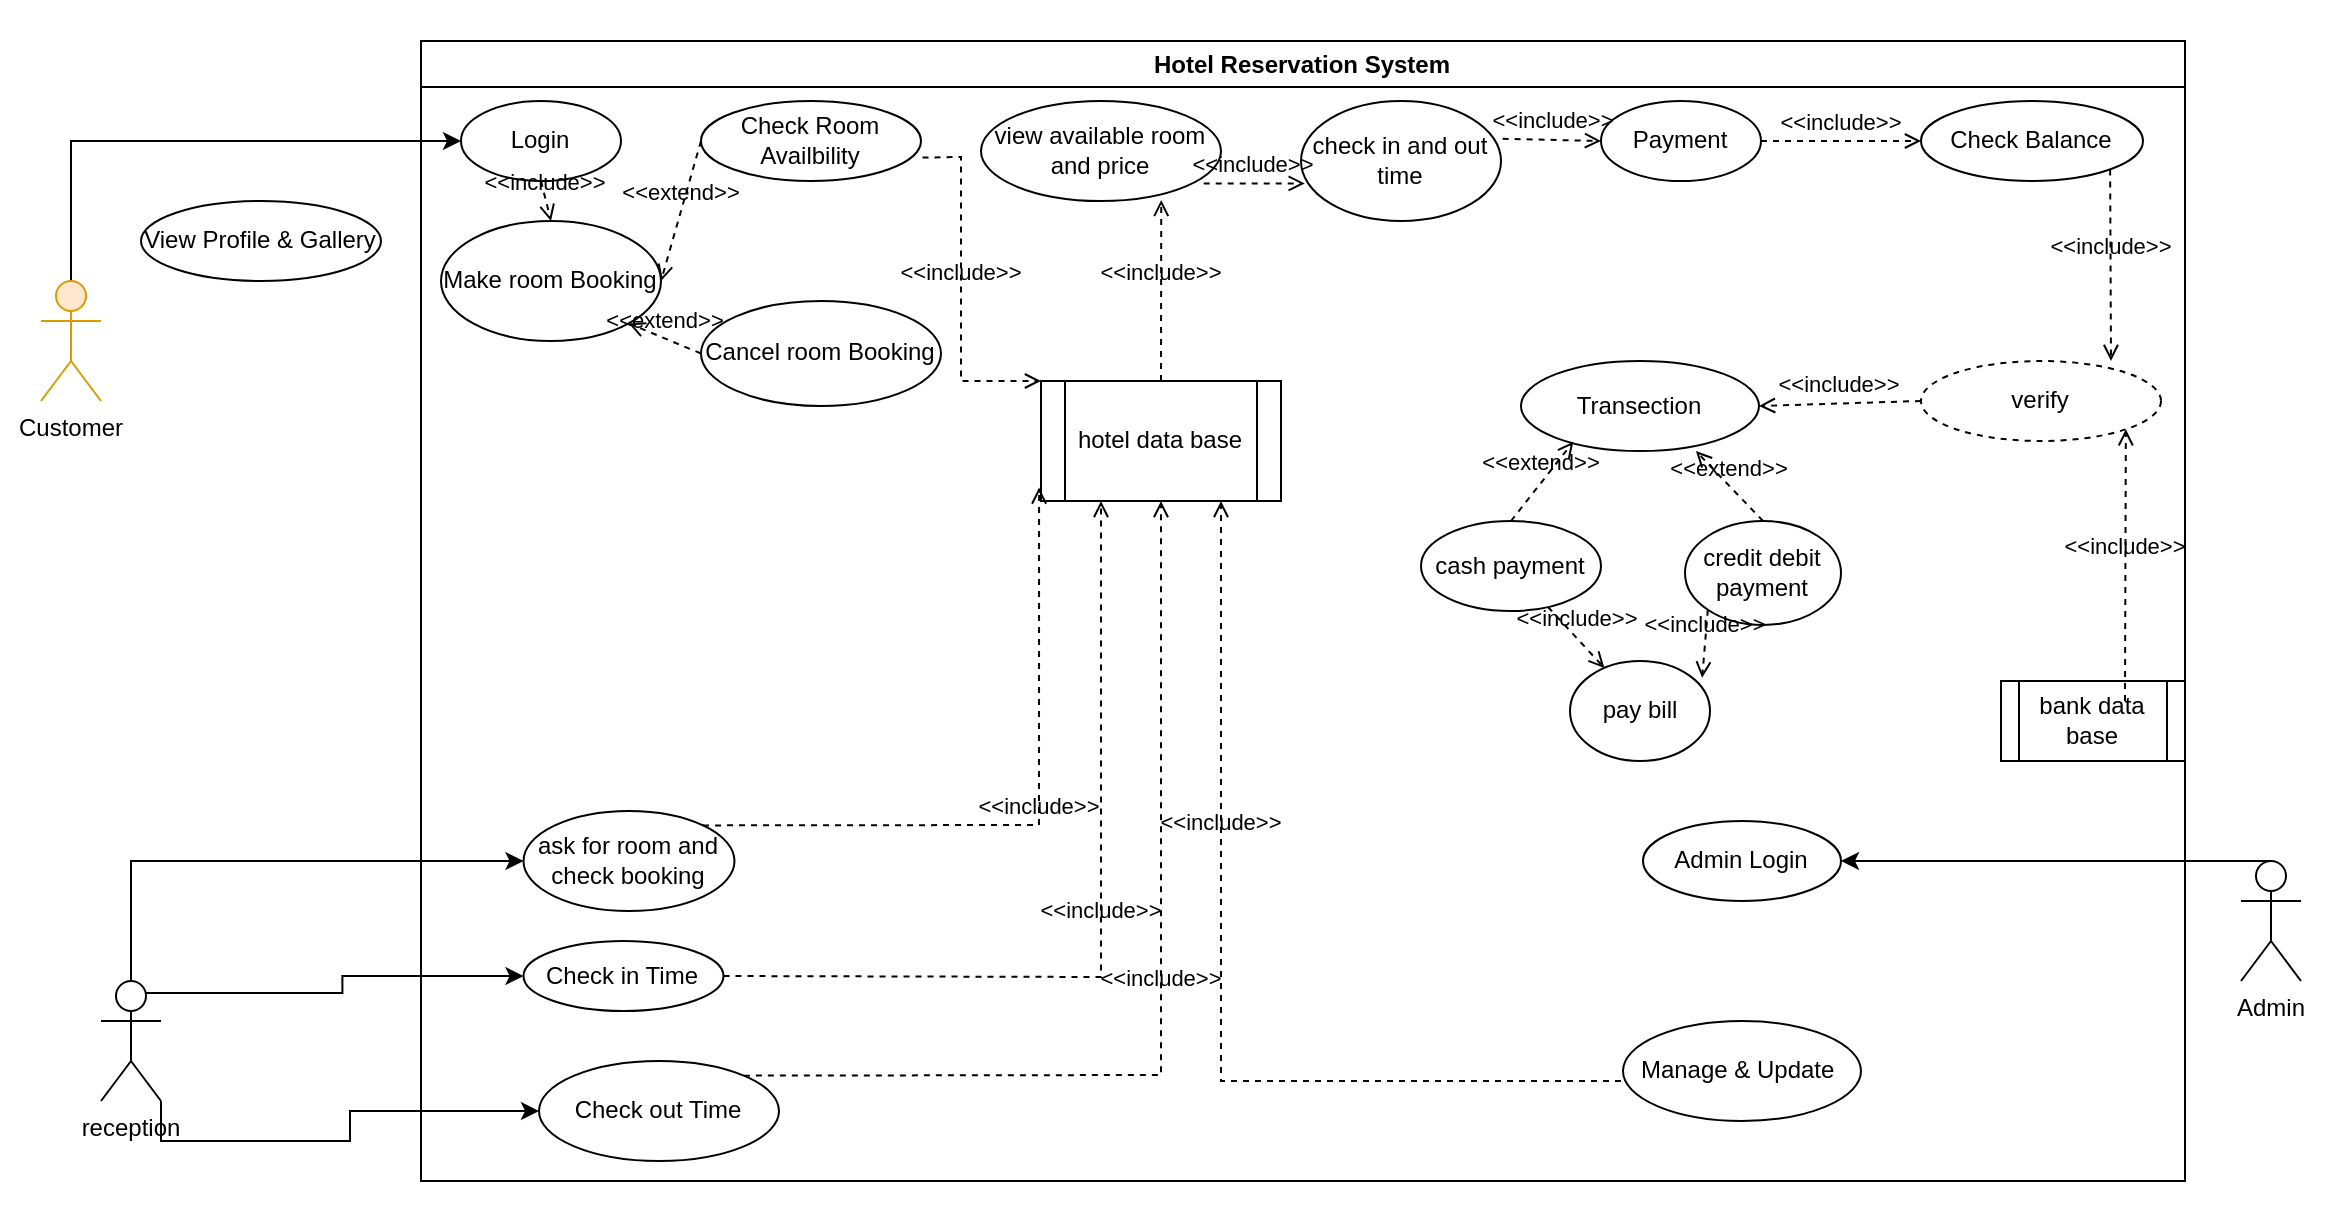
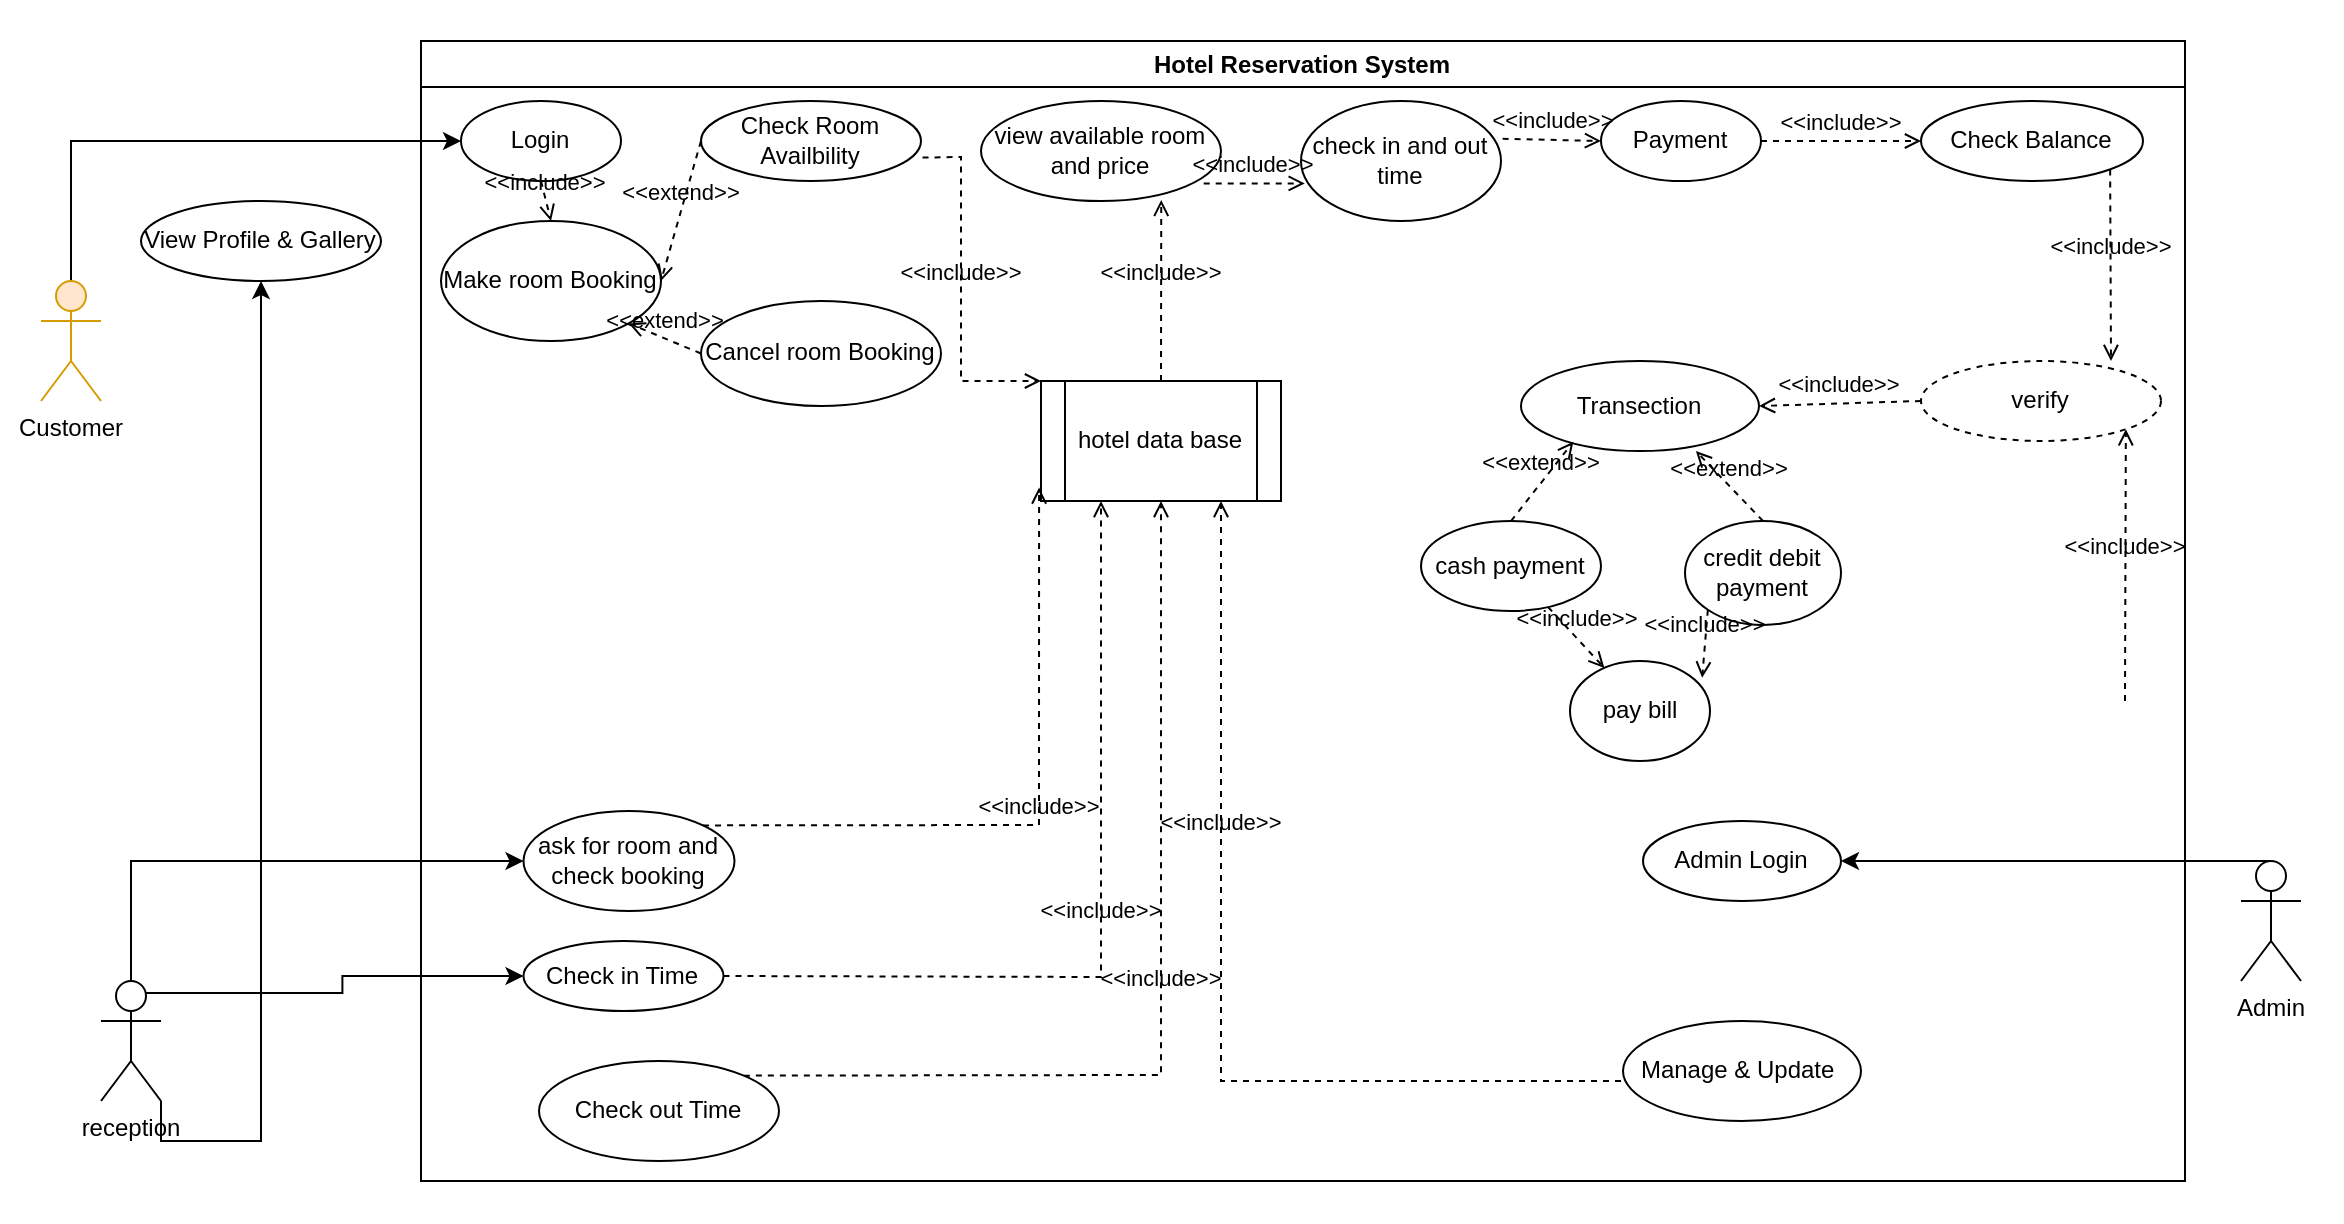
- <mxCell id="23" value="bank data base" style="shape=process;whiteSpace=wrap;html=1;backgroundOutline=1;" vertex="1" parent="4"><mxGeometry x="790" y="320" width="92" height="40" as="geometry" /></mxCell>
- <mxCell id="46" style="edgeStyle=orthogonalEdgeStyle;rounded=0;orthogonalLoop=1;jettySize=auto;html=1;exitX=1;exitY=1;exitDx=0;exitDy=0;exitPerimeter=0;" parent="1" source="47" target="13" edge="1"><mxGeometry relative="1" as="geometry" /></mxCell>
+ <mxCell id="46" style="edgeStyle=orthogonalEdgeStyle;rounded=0;orthogonalLoop=1;jettySize=auto;html=1;exitX=1;exitY=1;exitDx=0;exitDy=0;exitPerimeter=0;" parent="1" source="47" target="49" edge="1"><mxGeometry relative="1" as="geometry" /></mxCell>
